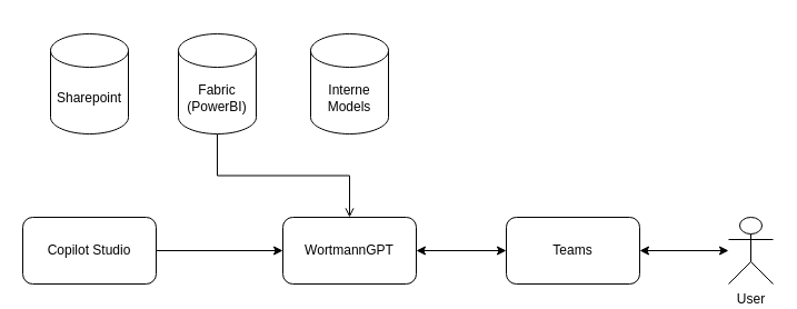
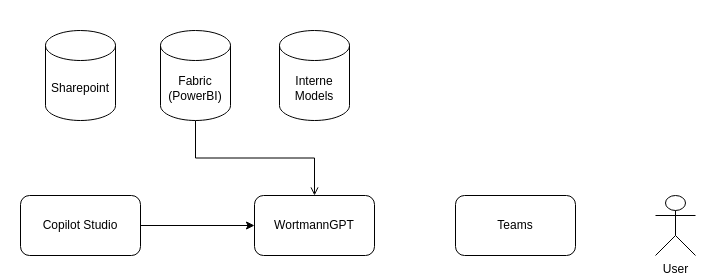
- <mxCell id="6" style="edgeStyle=orthogonalEdgeStyle;rounded=0;orthogonalLoop=1;jettySize=auto;html=1;exitX=1;exitY=0.5;exitDx=0;exitDy=0;entryX=0;entryY=0.5;entryDx=0;entryDy=0;startArrow=classic;startFill=1;" edge="1" parent="1" source="7" target="12"><mxGeometry relative="1" as="geometry" /></mxCell>
- <mxCell id="11" style="edgeStyle=orthogonalEdgeStyle;rounded=0;orthogonalLoop=1;jettySize=auto;html=1;exitX=1;exitY=0.5;exitDx=0;exitDy=0;startArrow=classic;startFill=1;" edge="1" parent="1" source="12" target="5"><mxGeometry relative="1" as="geometry" /></mxCell>
